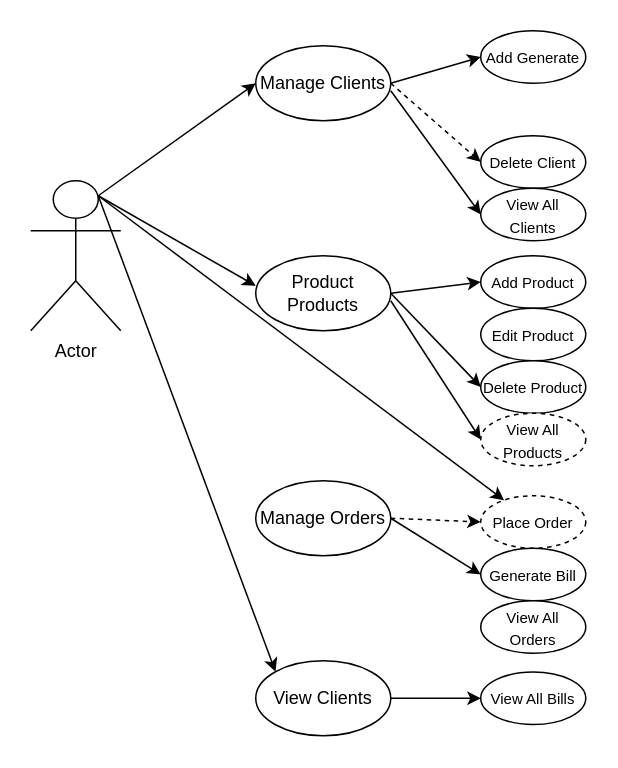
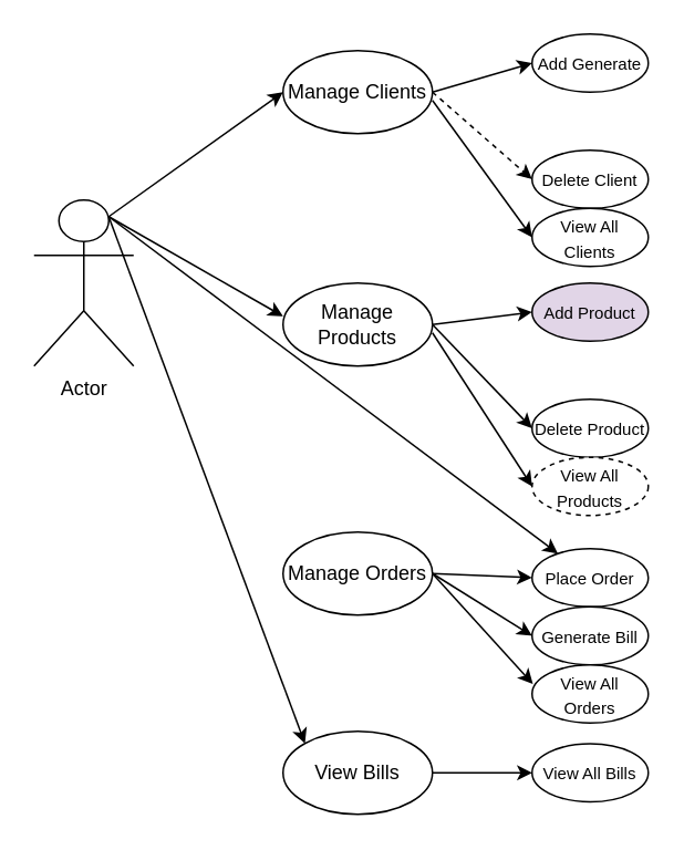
- <mxCell id="10" value="&lt;font style=&quot;font-size: 10px;&quot;&gt;Add Product&lt;/font&gt;" style="ellipse;whiteSpace=wrap;html=1;" vertex="1" parent="1"><mxGeometry x="320" y="170" width="70" height="35" as="geometry" /></mxCell>
+ <mxCell id="10" value="&lt;font style=&quot;font-size: 10px;&quot;&gt;Add Product&lt;/font&gt;" style="ellipse;whiteSpace=wrap;html=1;fillColor=#e1d5e7;" vertex="1" parent="1"><mxGeometry x="320" y="170" width="70" height="35" as="geometry" /></mxCell>
- <mxCell id="4" value="Product Products" style="ellipse;whiteSpace=wrap;html=1;" vertex="1" parent="1"><mxGeometry x="170" y="170" width="90" height="50" as="geometry" /></mxCell>
+ <mxCell id="4" value="Manage Products" style="ellipse;whiteSpace=wrap;html=1;" vertex="1" parent="1"><mxGeometry x="170" y="170" width="90" height="50" as="geometry" /></mxCell>
- <mxCell id="11" value="&lt;span style=&quot;font-size: 10px;&quot;&gt;Edit Product&lt;/span&gt;" style="ellipse;whiteSpace=wrap;html=1;" vertex="1" parent="1"><mxGeometry x="320" y="205" width="70" height="35" as="geometry" /></mxCell>
- <mxCell id="28" value="" style="endArrow=classic;html=1;rounded=0;exitX=1;exitY=0.5;exitDx=0;exitDy=0;entryX=0;entryY=0.5;entryDx=0;entryDy=0;dashed=1;" edge="1" parent="1" source="5" target="14"><mxGeometry width="50" height="50" relative="1" as="geometry"><mxPoint x="240" y="300" as="sourcePoint" /><mxPoint x="290" y="250" as="targetPoint" /></mxGeometry></mxCell>
+ <mxCell id="28" value="" style="endArrow=classic;html=1;rounded=0;exitX=1;exitY=0.5;exitDx=0;exitDy=0;entryX=0;entryY=0.5;entryDx=0;entryDy=0;" edge="1" parent="1" source="5" target="14"><mxGeometry width="50" height="50" relative="1" as="geometry"><mxPoint x="240" y="300" as="sourcePoint" /><mxPoint x="290" y="250" as="targetPoint" /></mxGeometry></mxCell>
- <mxCell id="14" value="&lt;font style=&quot;font-size: 10px;&quot;&gt;Place Order&lt;/font&gt;" style="ellipse;whiteSpace=wrap;html=1;dashed=1;" vertex="1" parent="1"><mxGeometry x="320" y="330" width="70" height="35" as="geometry" /></mxCell>
+ <mxCell id="14" value="&lt;font style=&quot;font-size: 10px;&quot;&gt;Place Order&lt;/font&gt;" style="ellipse;whiteSpace=wrap;html=1;" vertex="1" parent="1"><mxGeometry x="320" y="330" width="70" height="35" as="geometry" /></mxCell>
+ <mxCell id="30" value="" style="endArrow=classic;html=1;rounded=0;exitX=1;exitY=0.5;exitDx=0;exitDy=0;entryX=0.007;entryY=0.329;entryDx=0;entryDy=0;entryPerimeter=0;" edge="1" parent="1" source="5" target="16"><mxGeometry width="50" height="50" relative="1" as="geometry"><mxPoint x="240" y="300" as="sourcePoint" /><mxPoint x="290" y="250" as="targetPoint" /></mxGeometry></mxCell>
- <mxCell id="6" value="View Clients" style="ellipse;whiteSpace=wrap;html=1;" vertex="1" parent="1"><mxGeometry x="170" y="440" width="90" height="50" as="geometry" /></mxCell>
+ <mxCell id="6" value="View Bills" style="ellipse;whiteSpace=wrap;html=1;" vertex="1" parent="1"><mxGeometry x="170" y="440" width="90" height="50" as="geometry" /></mxCell>
